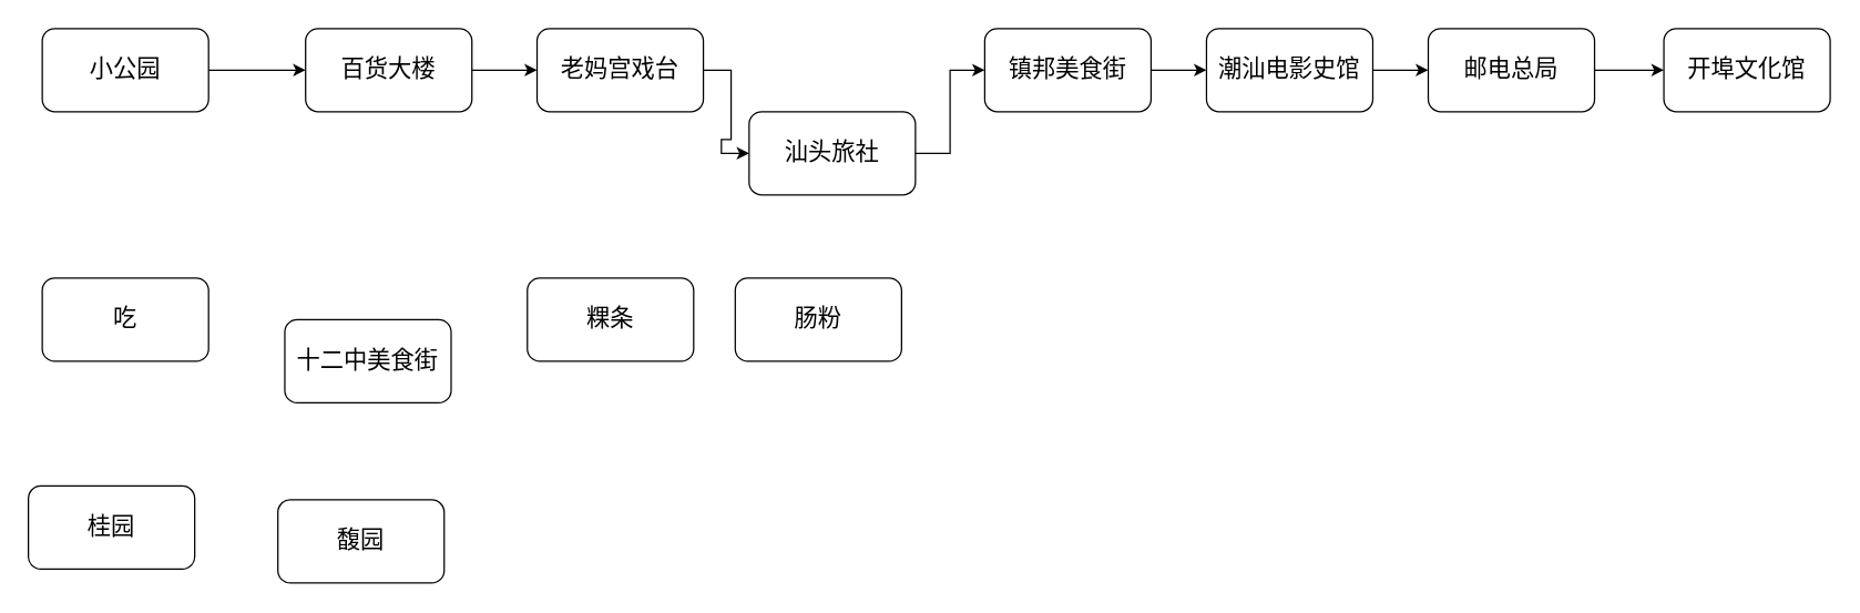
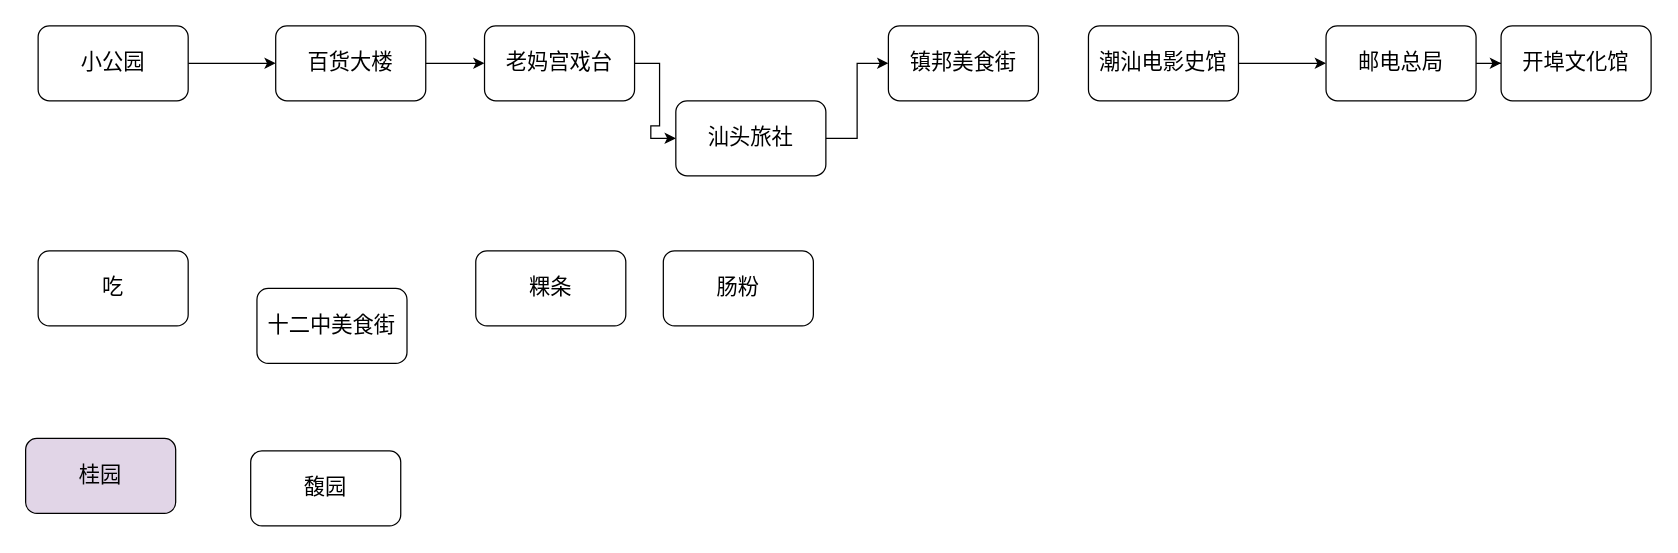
- <mxCell id="10" style="edgeStyle=orthogonalEdgeStyle;rounded=0;orthogonalLoop=1;jettySize=auto;html=1;" parent="1" source="11" target="13" edge="1"><mxGeometry relative="1" as="geometry" /></mxCell>
- <mxCell id="15" value="邮电总局" style="rounded=1;whiteSpace=wrap;html=1;fontSize=17;" parent="1" vertex="1"><mxGeometry x="1030" y="20" width="120" height="60" as="geometry" /></mxCell>
+ <mxCell id="15" value="邮电总局" style="rounded=1;whiteSpace=wrap;html=1;fontSize=17;" parent="1" vertex="1"><mxGeometry x="1060" y="20" width="120" height="60" as="geometry" /></mxCell>
- <mxCell id="21" value="&lt;font style=&quot;font-size: 17px;&quot;&gt;桂园&lt;/font&gt;" style="rounded=1;whiteSpace=wrap;html=1;fontSize=17;" vertex="1" parent="1"><mxGeometry x="20" y="350" width="120" height="60" as="geometry" /></mxCell>
+ <mxCell id="21" value="&lt;font style=&quot;font-size: 17px;&quot;&gt;桂园&lt;/font&gt;" style="rounded=1;whiteSpace=wrap;html=1;fontSize=17;fillColor=#e1d5e7;" vertex="1" parent="1"><mxGeometry x="20" y="350" width="120" height="60" as="geometry" /></mxCell>
